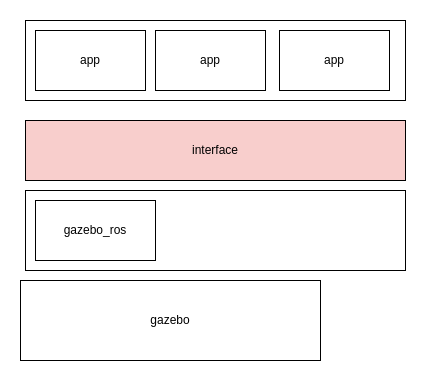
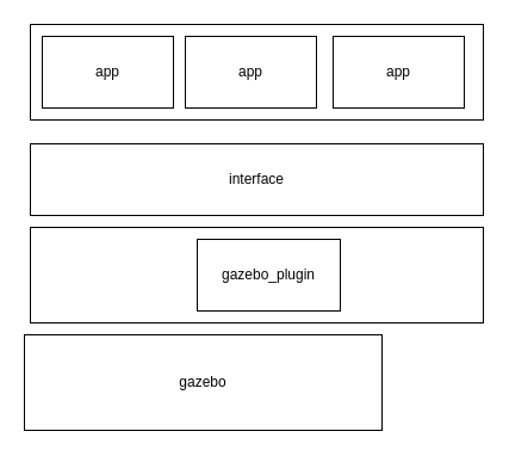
- <mxCell id="4" value="interface" style="rounded=0;whiteSpace=wrap;html=1;fillColor=#f8cecc;" vertex="1" parent="1"><mxGeometry x="25" y="120" width="380" height="60" as="geometry" /></mxCell>
+ <mxCell id="4" value="interface" style="rounded=0;whiteSpace=wrap;html=1;" vertex="1" parent="1"><mxGeometry x="25" y="120" width="380" height="60" as="geometry" /></mxCell>
- <mxCell id="6" value="gazebo_ros" style="rounded=0;whiteSpace=wrap;html=1;" vertex="1" parent="1"><mxGeometry x="35" y="200" width="120" height="60" as="geometry" /></mxCell>
+ <mxCell id="7" value="gazebo_plugin" style="rounded=0;whiteSpace=wrap;html=1;" vertex="1" parent="1"><mxGeometry x="165" y="200" width="120" height="60" as="geometry" /></mxCell>
